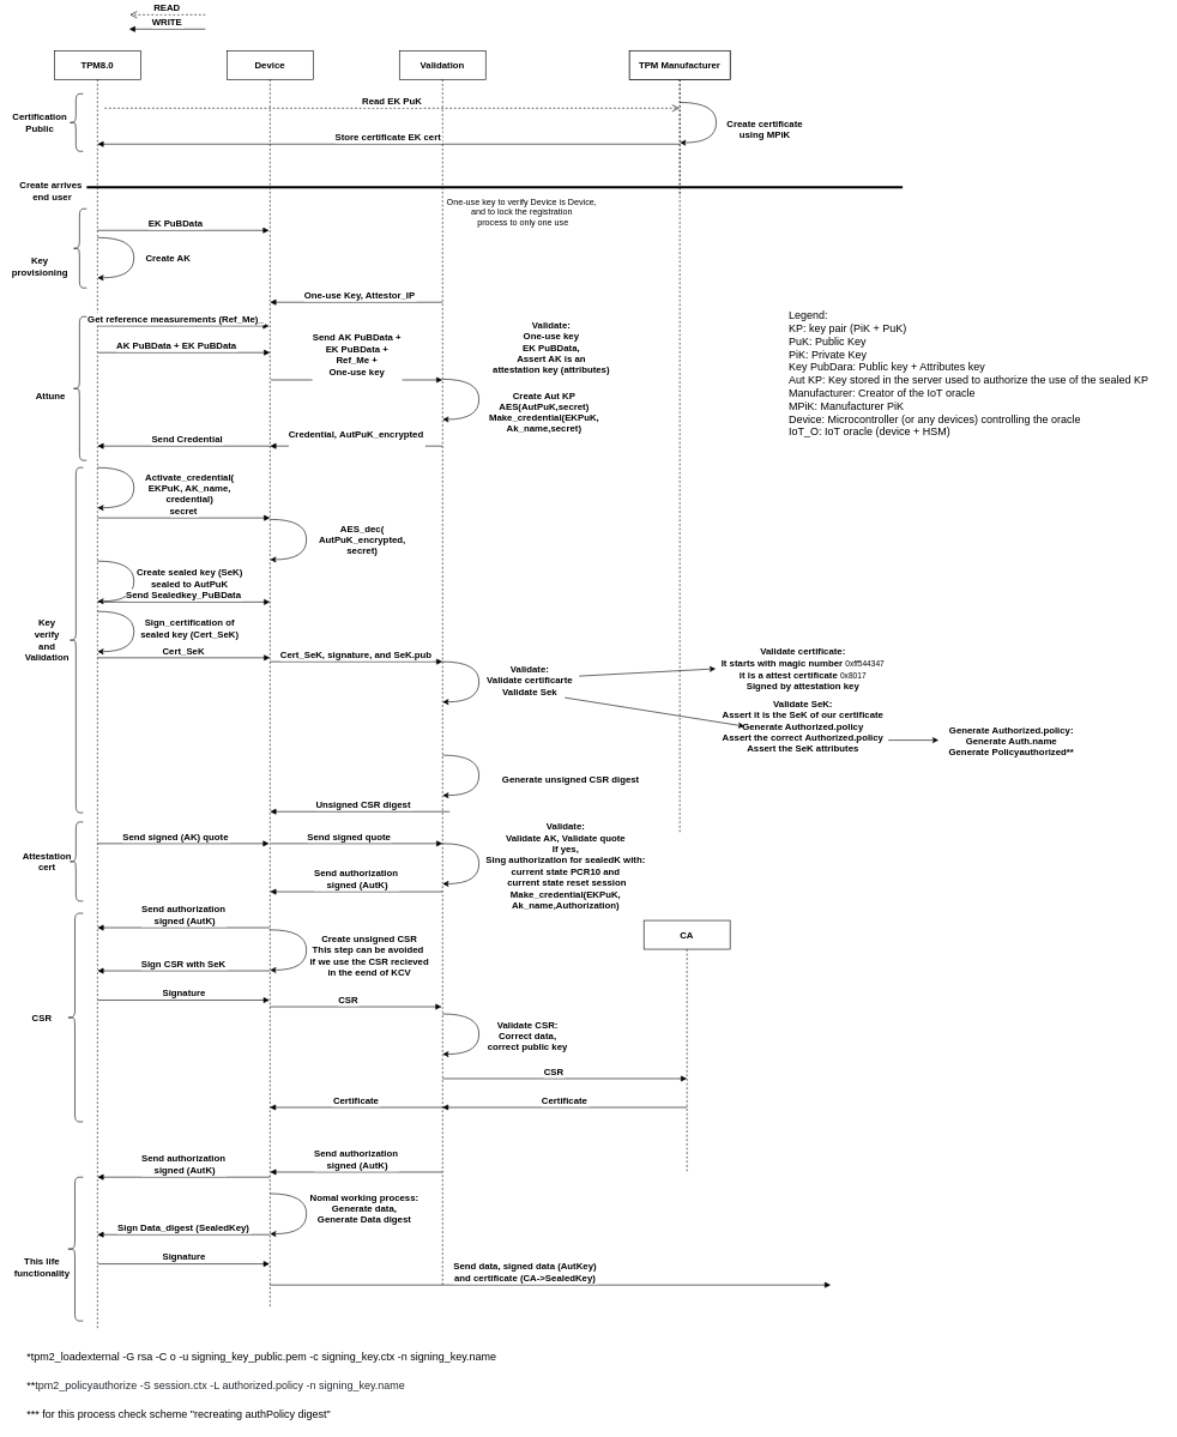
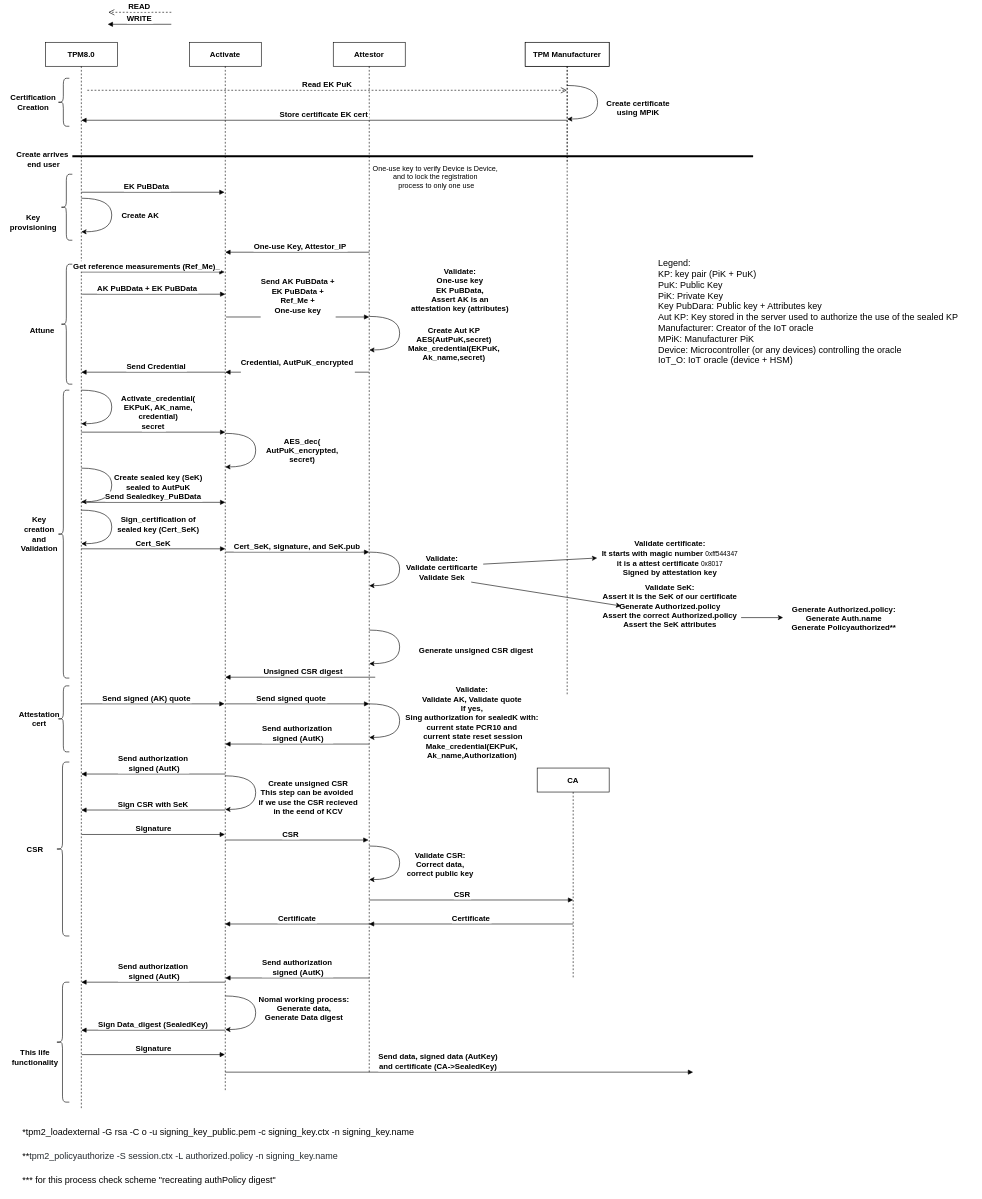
- <mxCell id="14" value="Device" style="shape=umlLifeline;perimeter=lifelinePerimeter;container=1;collapsible=0;recursiveResize=0;rounded=0;shadow=0;strokeWidth=1;fontStyle=1;fontSize=13;" parent="1" vertex="1"><mxGeometry x="315" y="70" width="120" height="1750" as="geometry" /></mxCell>
+ <mxCell id="14" value="Activate" style="shape=umlLifeline;perimeter=lifelinePerimeter;container=1;collapsible=0;recursiveResize=0;rounded=0;shadow=0;strokeWidth=1;fontStyle=1;fontSize=13;" parent="1" vertex="1"><mxGeometry x="315" y="70" width="120" height="1750" as="geometry" /></mxCell>
- <mxCell id="20" value="Validation" style="shape=umlLifeline;perimeter=lifelinePerimeter;container=1;collapsible=0;recursiveResize=0;rounded=0;shadow=0;strokeWidth=1;fontStyle=1;fontSize=13;" parent="1" vertex="1"><mxGeometry x="555" y="70" width="120" height="1720" as="geometry" /></mxCell>
+ <mxCell id="20" value="Attestor" style="shape=umlLifeline;perimeter=lifelinePerimeter;container=1;collapsible=0;recursiveResize=0;rounded=0;shadow=0;strokeWidth=1;fontStyle=1;fontSize=13;" parent="1" vertex="1"><mxGeometry x="555" y="70" width="120" height="1720" as="geometry" /></mxCell>
- <mxCell id="31" value="Certification&lt;br&gt;Public" style="text;html=1;strokeColor=none;fillColor=none;align=center;verticalAlign=middle;whiteSpace=wrap;rounded=0;fontStyle=1;fontSize=13;" parent="29" vertex="1"><mxGeometry x="-10" y="30" width="40" height="20" as="geometry" /></mxCell>
+ <mxCell id="31" value="Certification&lt;br&gt;Creation" style="text;html=1;strokeColor=none;fillColor=none;align=center;verticalAlign=middle;whiteSpace=wrap;rounded=0;fontStyle=1;fontSize=13;" parent="29" vertex="1"><mxGeometry x="-10" y="30" width="40" height="20" as="geometry" /></mxCell>
- <mxCell id="60" value="Key verify and Validation" style="text;html=1;strokeColor=none;fillColor=none;align=center;verticalAlign=middle;whiteSpace=wrap;rounded=0;fontStyle=1;fontSize=13;" parent="58" vertex="1"><mxGeometry y="223.448" width="40" height="33.103" as="geometry" /></mxCell>
+ <mxCell id="60" value="Key creation and Validation" style="text;html=1;strokeColor=none;fillColor=none;align=center;verticalAlign=middle;whiteSpace=wrap;rounded=0;fontStyle=1;fontSize=13;" parent="58" vertex="1"><mxGeometry y="223.448" width="40" height="33.103" as="geometry" /></mxCell>
